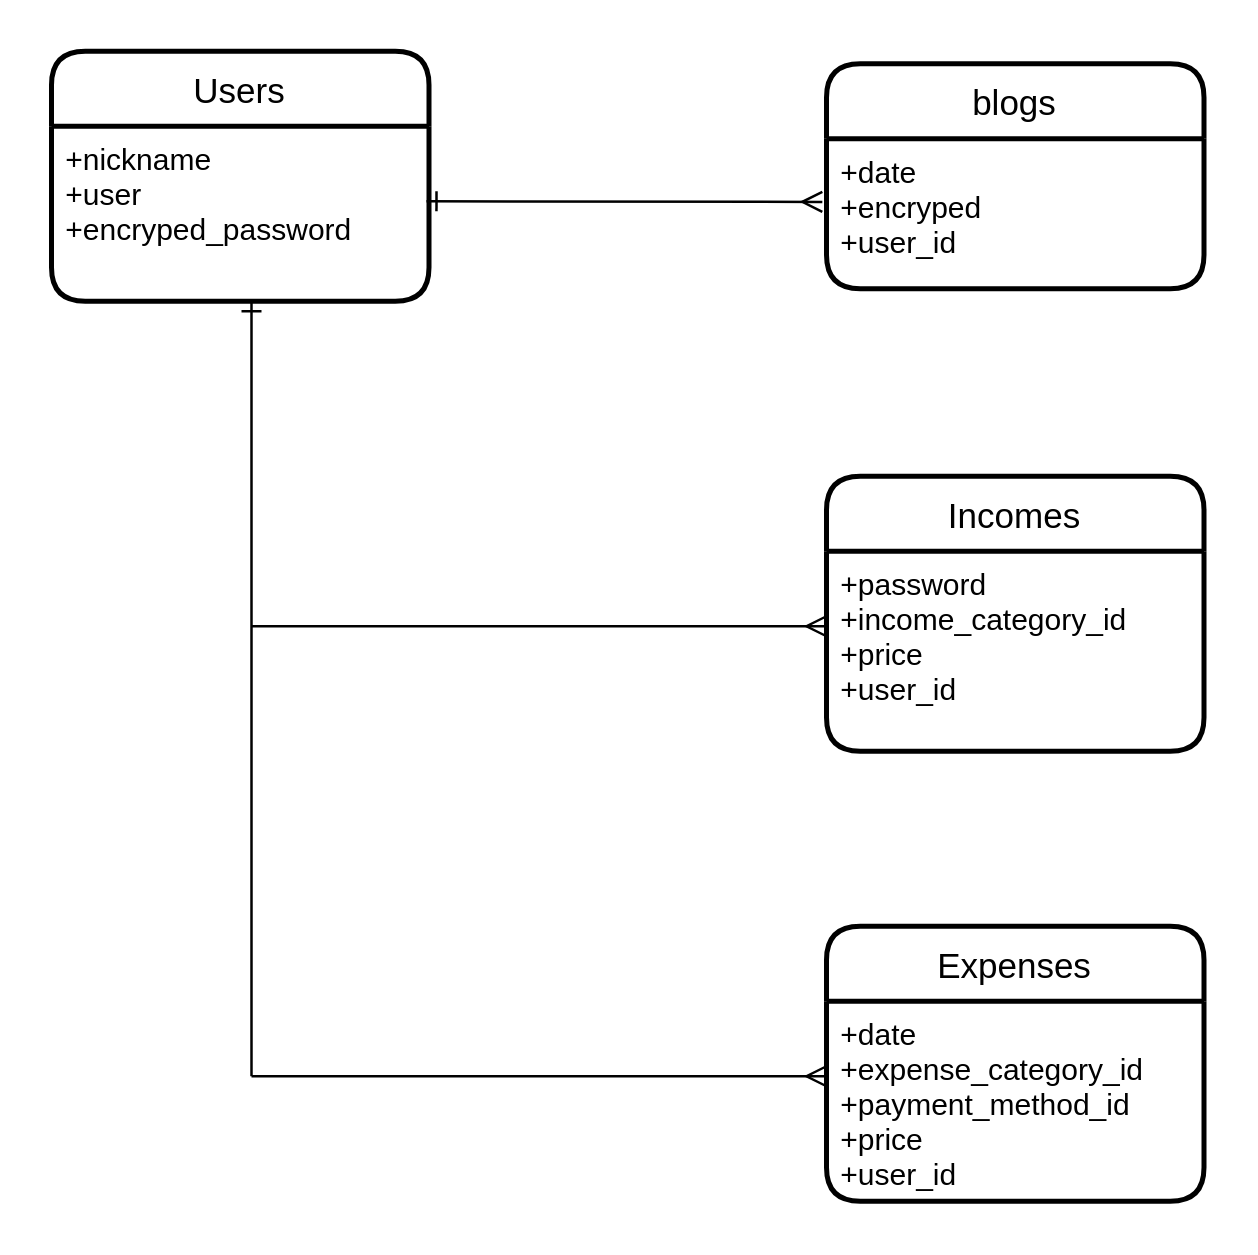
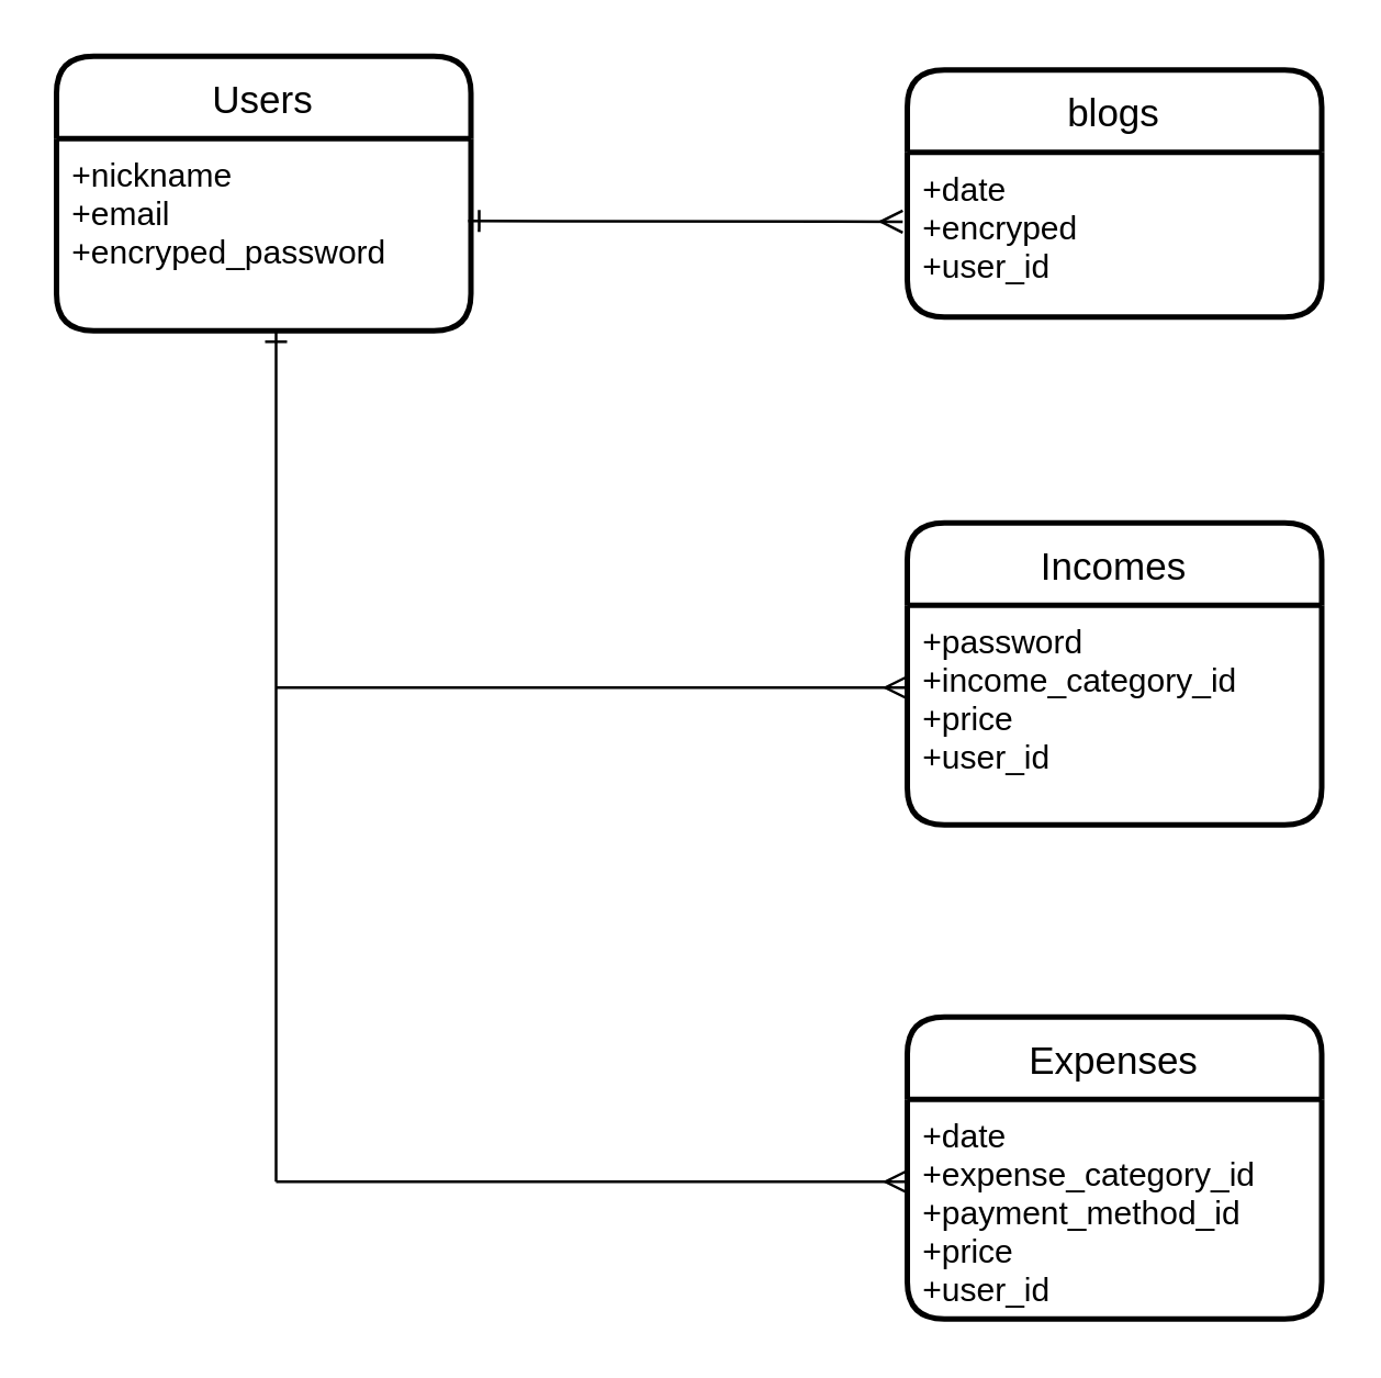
- <mxCell id="3" value="+nickname&#10;+user&#10;+encryped_password&#10;" style="align=left;strokeColor=none;fillColor=none;spacingLeft=4;fontSize=12;verticalAlign=top;resizable=0;rotatable=0;part=1;" vertex="1" parent="2"><mxGeometry y="30" width="151" height="70" as="geometry" /></mxCell>
+ <mxCell id="3" value="+nickname&#10;+email&#10;+encryped_password&#10;" style="align=left;strokeColor=none;fillColor=none;spacingLeft=4;fontSize=12;verticalAlign=top;resizable=0;rotatable=0;part=1;" vertex="1" parent="2"><mxGeometry y="30" width="151" height="70" as="geometry" /></mxCell>
